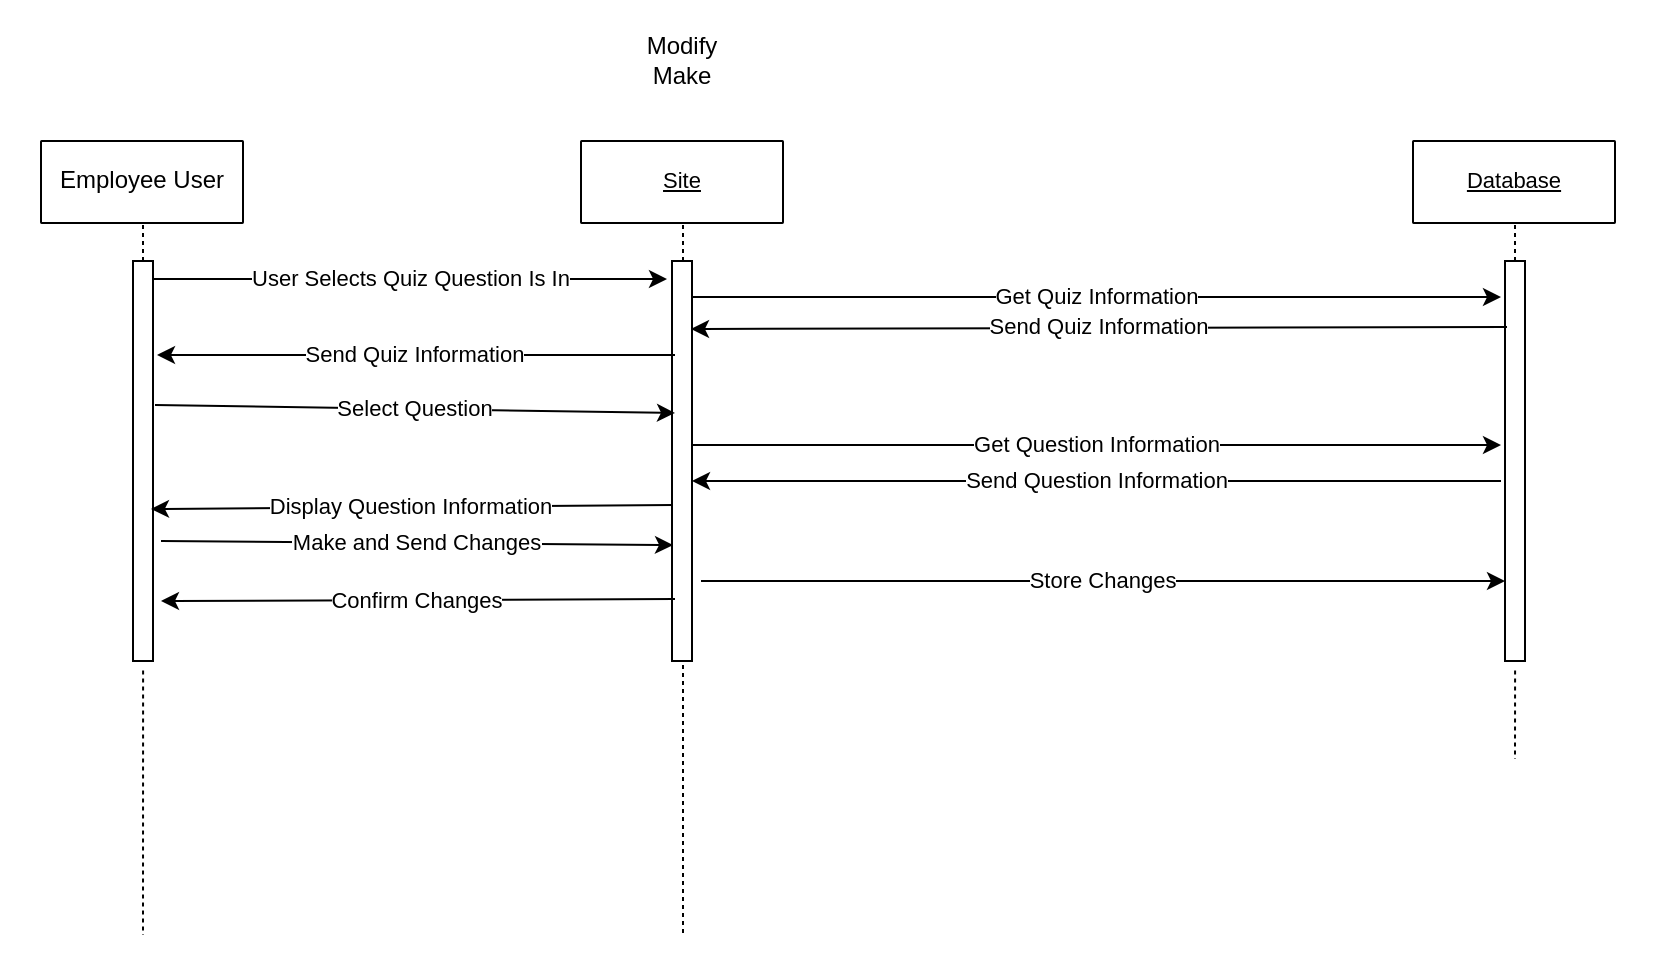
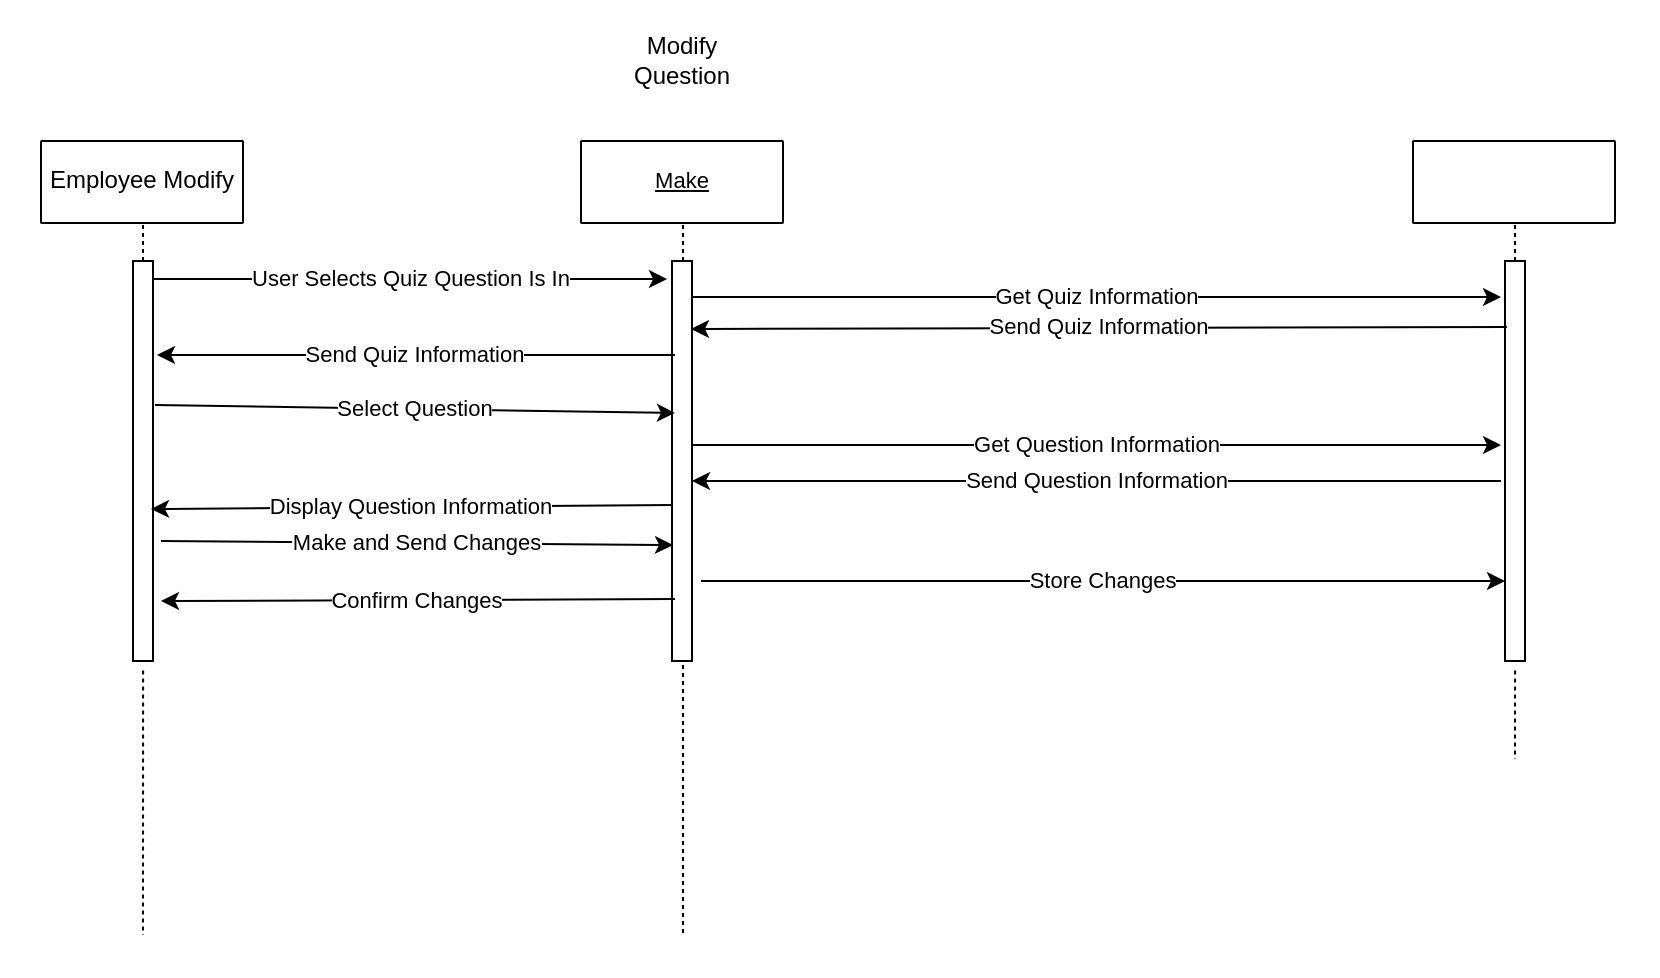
- <mxCell id="19" value="Modify Make" style="text;html=1;strokeColor=none;fillColor=none;align=center;verticalAlign=middle;whiteSpace=wrap;rounded=0;" parent="1" vertex="1"><mxGeometry x="321" y="20" width="40" height="20" as="geometry" /></mxCell>
+ <mxCell id="19" value="Modify Question" style="text;html=1;strokeColor=none;fillColor=none;align=center;verticalAlign=middle;whiteSpace=wrap;rounded=0;" parent="1" vertex="1"><mxGeometry x="321" y="20" width="40" height="20" as="geometry" /></mxCell>
- <mxCell id="4" value="Employee User" style="text;vsdxID=3;fillColor=none;gradientColor=none;strokeColor=none;spacingTop=-3;spacingBottom=-3;spacingLeft=-3;spacingRight=-3;labelBackgroundColor=none;rounded=0;html=1;whiteSpace=wrap;verticalAlign=middle;align=center;;html=1;" parent="2" vertex="1"><mxGeometry y="-0.48" width="101.6" height="41.91" as="geometry" /></mxCell>
+ <mxCell id="4" value="Employee Modify" style="text;vsdxID=3;fillColor=none;gradientColor=none;strokeColor=none;spacingTop=-3;spacingBottom=-3;spacingLeft=-3;spacingRight=-3;labelBackgroundColor=none;rounded=0;html=1;whiteSpace=wrap;verticalAlign=middle;align=center;;html=1;" parent="2" vertex="1"><mxGeometry y="-0.48" width="101.6" height="41.91" as="geometry" /></mxCell>
- <mxCell id="7" value="&lt;p style=&quot;align:center;margin-left:0;margin-right:0;margin-top:0px;margin-bottom:0px;text-indent:0;valign:middle;direction:ltr;&quot;&gt;&lt;font style=&quot;font-size:11px;font-family:Arial;color:#000000;direction:ltr;letter-spacing:0px;line-height:100%;opacity:1&quot;&gt;&lt;u&gt;Site&lt;/u&gt;&lt;/font&gt;&lt;/p&gt;" style="text;vsdxID=5;fillColor=none;gradientColor=none;strokeColor=none;spacingTop=-3;spacingBottom=-3;spacingLeft=-3;spacingRight=-3;labelBackgroundColor=none;rounded=0;html=1;whiteSpace=wrap;verticalAlign=middle;align=center;;html=1;" parent="5" vertex="1"><mxGeometry y="-0.48" width="101.6" height="41.91" as="geometry" /></mxCell>
+ <mxCell id="7" value="&lt;p style=&quot;align:center;margin-left:0;margin-right:0;margin-top:0px;margin-bottom:0px;text-indent:0;valign:middle;direction:ltr;&quot;&gt;&lt;font style=&quot;font-size:11px;font-family:Arial;color:#000000;direction:ltr;letter-spacing:0px;line-height:100%;opacity:1&quot;&gt;&lt;u&gt;Make&lt;/u&gt;&lt;/font&gt;&lt;/p&gt;" style="text;vsdxID=5;fillColor=none;gradientColor=none;strokeColor=none;spacingTop=-3;spacingBottom=-3;spacingLeft=-3;spacingRight=-3;labelBackgroundColor=none;rounded=0;html=1;whiteSpace=wrap;verticalAlign=middle;align=center;;html=1;" parent="5" vertex="1"><mxGeometry y="-0.48" width="101.6" height="41.91" as="geometry" /></mxCell>
- <mxCell id="10" value="&lt;p style=&quot;align:center;margin-left:0;margin-right:0;margin-top:0px;margin-bottom:0px;text-indent:0;valign:middle;direction:ltr;&quot;&gt;&lt;font style=&quot;font-size:11px;font-family:Arial;color:#000000;direction:ltr;letter-spacing:0px;line-height:100%;opacity:1&quot;&gt;&lt;u&gt;Database&lt;/u&gt;&lt;/font&gt;&lt;/p&gt;" style="text;vsdxID=7;fillColor=none;gradientColor=none;strokeColor=none;spacingTop=-3;spacingBottom=-3;spacingLeft=-3;spacingRight=-3;labelBackgroundColor=none;rounded=0;html=1;whiteSpace=wrap;verticalAlign=middle;align=center;;html=1;" parent="8" vertex="1"><mxGeometry y="-0.48" width="101.6" height="41.91" as="geometry" /></mxCell>
